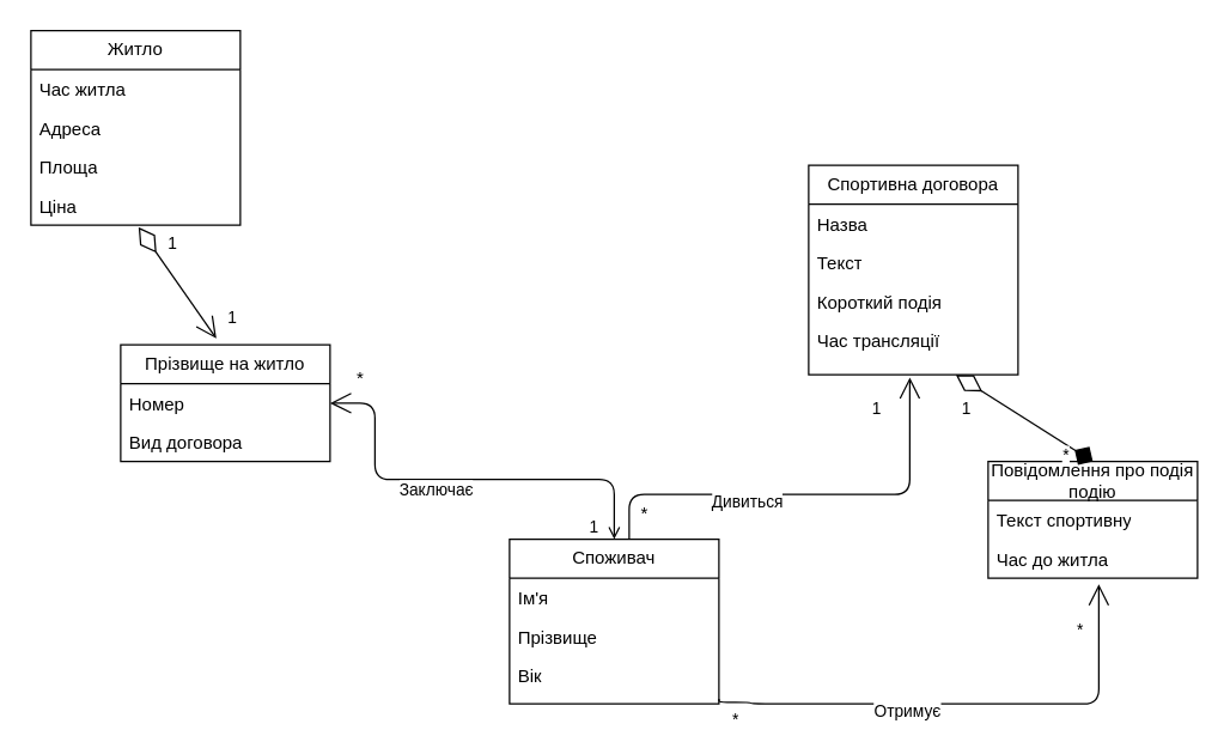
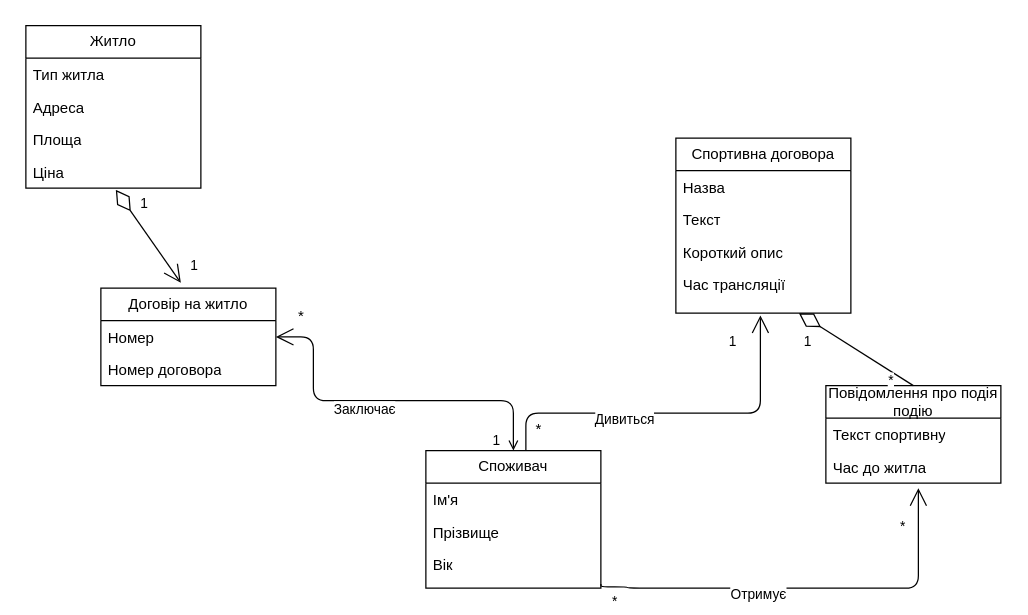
- <mxCell id="12" value="Час житла&lt;span style=&quot;white-space: pre;&quot;&gt;&#09;&lt;/span&gt;" style="text;strokeColor=none;fillColor=none;align=left;verticalAlign=top;spacingLeft=4;spacingRight=4;overflow=hidden;rotatable=0;points=[[0,0.5],[1,0.5]];portConstraint=eastwest;whiteSpace=wrap;html=1;" vertex="1" parent="11"><mxGeometry y="26" width="140" height="26" as="geometry" /></mxCell>
+ <mxCell id="12" value="Тип житла&lt;span style=&quot;white-space: pre;&quot;&gt;&#09;&lt;/span&gt;" style="text;strokeColor=none;fillColor=none;align=left;verticalAlign=top;spacingLeft=4;spacingRight=4;overflow=hidden;rotatable=0;points=[[0,0.5],[1,0.5]];portConstraint=eastwest;whiteSpace=wrap;html=1;" vertex="1" parent="11"><mxGeometry y="26" width="140" height="26" as="geometry" /></mxCell>
- <mxCell id="9" value="Короткий подія" style="text;strokeColor=none;fillColor=none;align=left;verticalAlign=top;spacingLeft=4;spacingRight=4;overflow=hidden;rotatable=0;points=[[0,0.5],[1,0.5]];portConstraint=eastwest;whiteSpace=wrap;html=1;" vertex="1" parent="6"><mxGeometry y="78" width="140" height="26" as="geometry" /></mxCell>
+ <mxCell id="9" value="Короткий опис" style="text;strokeColor=none;fillColor=none;align=left;verticalAlign=top;spacingLeft=4;spacingRight=4;overflow=hidden;rotatable=0;points=[[0,0.5],[1,0.5]];portConstraint=eastwest;whiteSpace=wrap;html=1;" vertex="1" parent="6"><mxGeometry y="78" width="140" height="26" as="geometry" /></mxCell>
- <mxCell id="16" value="Прізвище на житло" style="swimlane;fontStyle=0;childLayout=stackLayout;horizontal=1;startSize=26;fillColor=none;horizontalStack=0;resizeParent=1;resizeParentMax=0;resizeLast=0;collapsible=1;marginBottom=0;whiteSpace=wrap;html=1;" vertex="1" parent="1"><mxGeometry x="80" y="230" width="140" height="78" as="geometry" /></mxCell>
+ <mxCell id="16" value="Договір на житло" style="swimlane;fontStyle=0;childLayout=stackLayout;horizontal=1;startSize=26;fillColor=none;horizontalStack=0;resizeParent=1;resizeParentMax=0;resizeLast=0;collapsible=1;marginBottom=0;whiteSpace=wrap;html=1;" vertex="1" parent="1"><mxGeometry x="80" y="230" width="140" height="78" as="geometry" /></mxCell>
- <mxCell id="18" value="Вид договора" style="text;strokeColor=none;fillColor=none;align=left;verticalAlign=top;spacingLeft=4;spacingRight=4;overflow=hidden;rotatable=0;points=[[0,0.5],[1,0.5]];portConstraint=eastwest;whiteSpace=wrap;html=1;" vertex="1" parent="16"><mxGeometry y="52" width="140" height="26" as="geometry" /></mxCell>
+ <mxCell id="18" value="Номер договора" style="text;strokeColor=none;fillColor=none;align=left;verticalAlign=top;spacingLeft=4;spacingRight=4;overflow=hidden;rotatable=0;points=[[0,0.5],[1,0.5]];portConstraint=eastwest;whiteSpace=wrap;html=1;" vertex="1" parent="16"><mxGeometry y="52" width="140" height="26" as="geometry" /></mxCell>
- <mxCell id="33" value="" style="endArrow=diamond;html=1;endSize=12;startArrow=diamondThin;startSize=18;startFill=0;entryX=0.5;entryY=0;entryDx=0;entryDy=0;" edge="1" parent="1" source="10" target="27"><mxGeometry relative="1" as="geometry"><mxPoint x="570" y="10" as="sourcePoint" /><mxPoint x="570" y="-130" as="targetPoint" /></mxGeometry></mxCell>
+ <mxCell id="33" value="" style="endArrow=none;html=1;endSize=12;startArrow=diamondThin;startSize=18;startFill=0;entryX=0.5;entryY=0;entryDx=0;entryDy=0;" edge="1" parent="1" source="10" target="27"><mxGeometry relative="1" as="geometry"><mxPoint x="570" y="10" as="sourcePoint" /><mxPoint x="570" y="-130" as="targetPoint" /></mxGeometry></mxCell>
